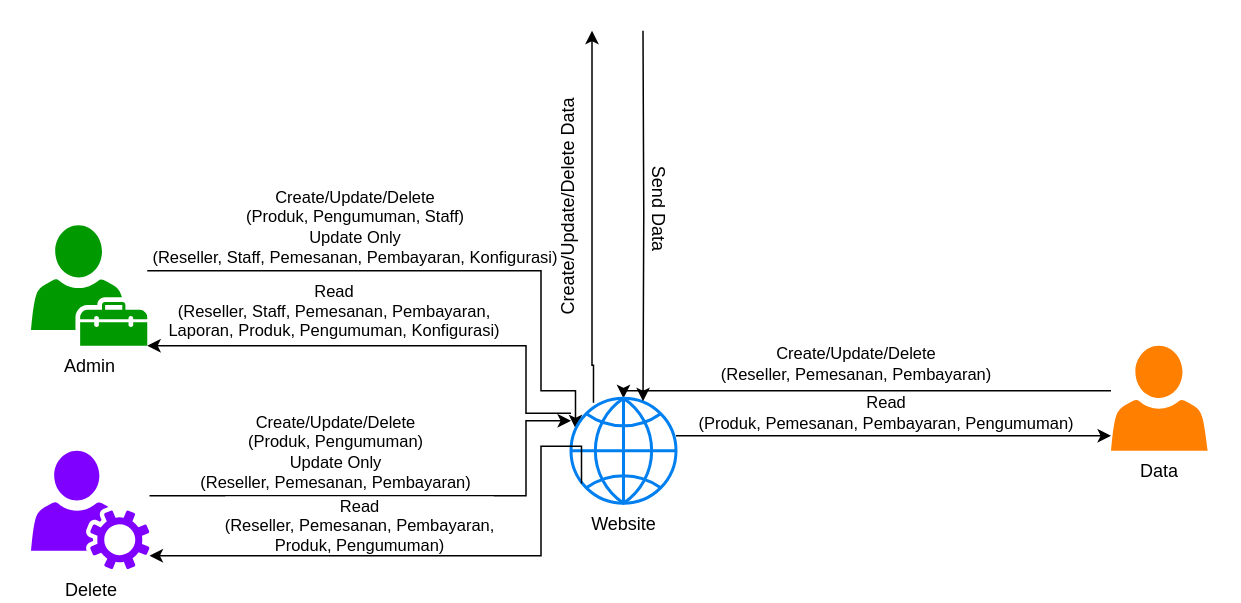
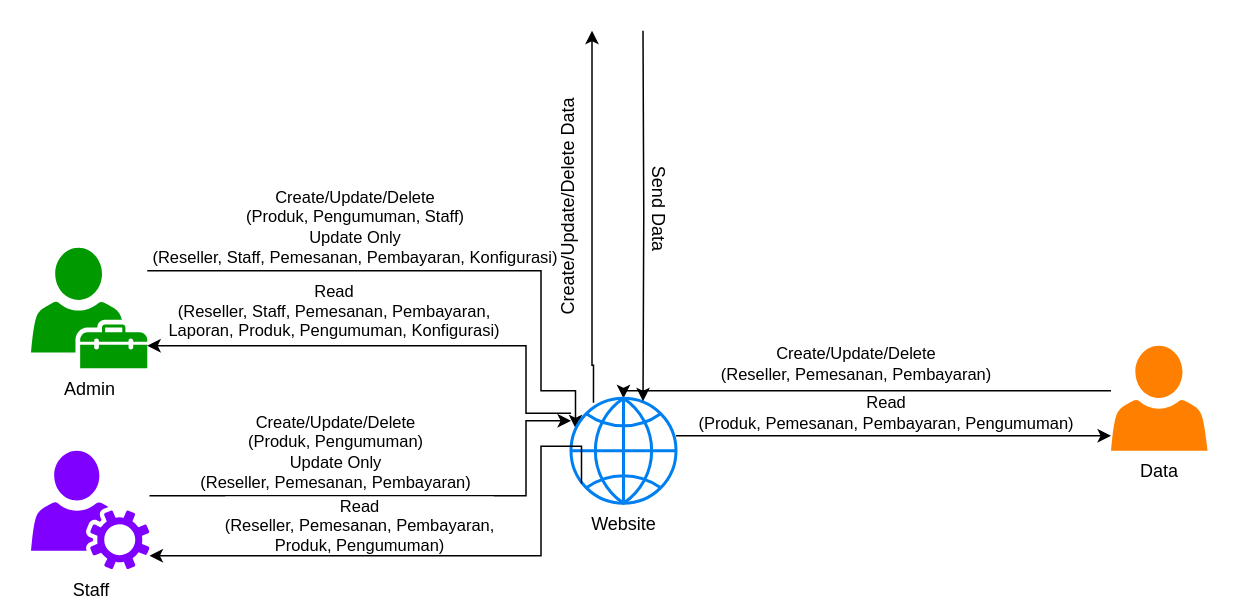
- <mxCell id="13" value="Admin" style="pointerEvents=1;shadow=0;dashed=0;html=1;strokeColor=none;labelPosition=center;verticalLabelPosition=bottom;verticalAlign=top;outlineConnect=0;align=center;shape=mxgraph.office.users.tenant_admin;fillColor=#009900;" parent="1" vertex="1"><mxGeometry x="20" y="149.73" width="77.5" height="80.27" as="geometry" /></mxCell>
+ <mxCell id="13" value="Admin" style="pointerEvents=1;shadow=0;dashed=0;html=1;strokeColor=none;labelPosition=center;verticalLabelPosition=bottom;verticalAlign=top;outlineConnect=0;align=center;shape=mxgraph.office.users.tenant_admin;fillColor=#009900;" parent="1" vertex="1"><mxGeometry x="20" y="164.73" width="77.5" height="80.27" as="geometry" /></mxCell>
- <mxCell id="11" value="Delete" style="pointerEvents=1;shadow=0;dashed=0;html=1;strokeColor=none;labelPosition=center;verticalLabelPosition=bottom;verticalAlign=top;outlineConnect=0;align=center;shape=mxgraph.office.services.user_services;fillColor=#7F00FF;" parent="1" vertex="1"><mxGeometry x="20" y="300" width="79" height="79" as="geometry" /></mxCell>
+ <mxCell id="11" value="Staff" style="pointerEvents=1;shadow=0;dashed=0;html=1;strokeColor=none;labelPosition=center;verticalLabelPosition=bottom;verticalAlign=top;outlineConnect=0;align=center;shape=mxgraph.office.services.user_services;fillColor=#7F00FF;" parent="1" vertex="1"><mxGeometry x="20" y="300" width="79" height="79" as="geometry" /></mxCell>
